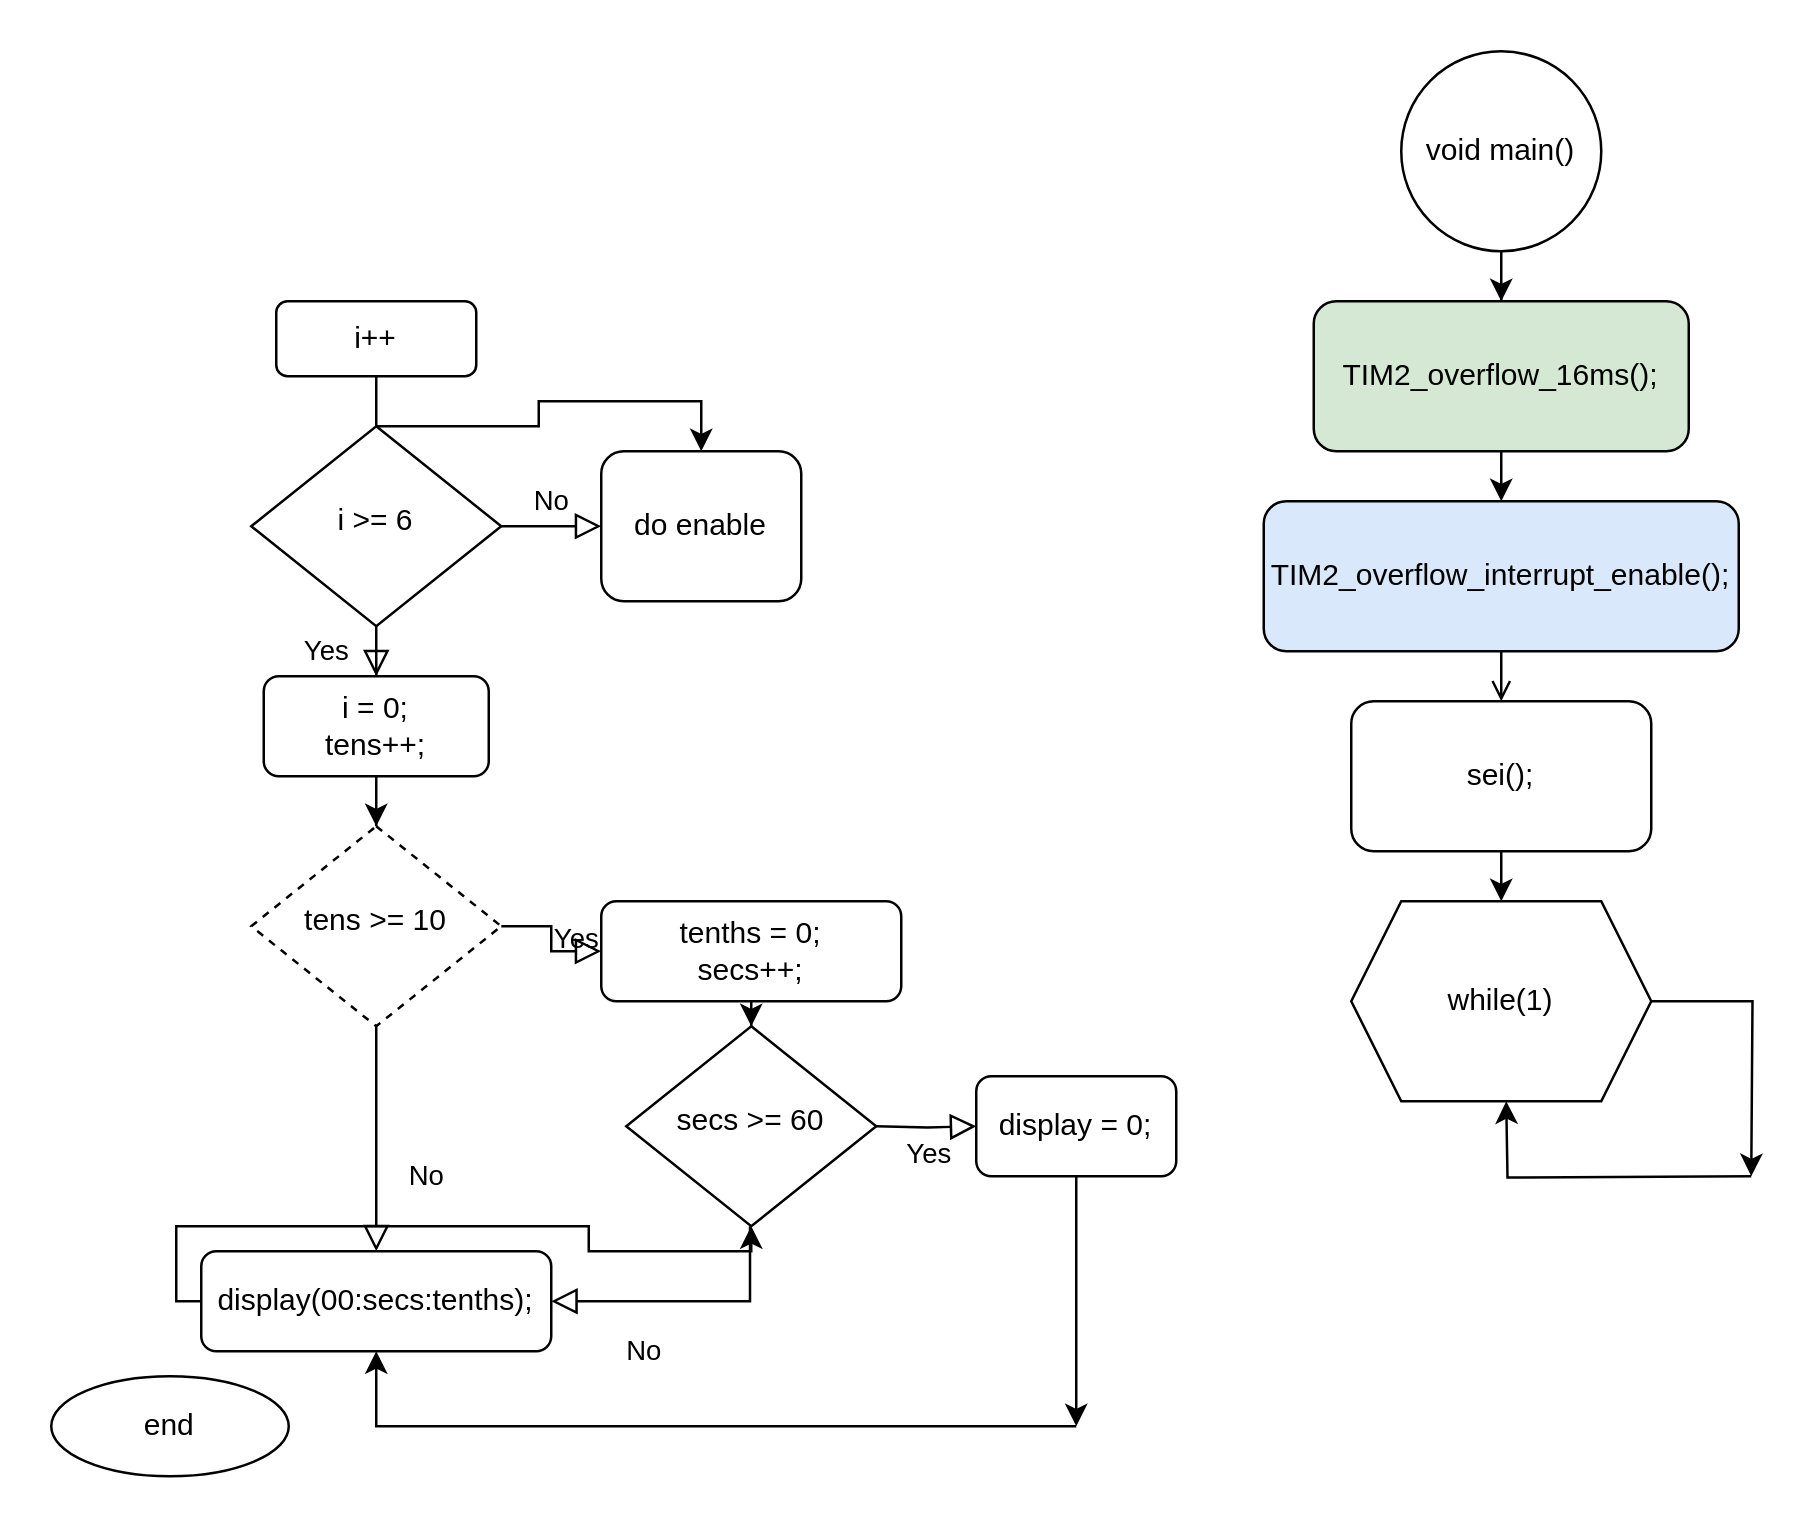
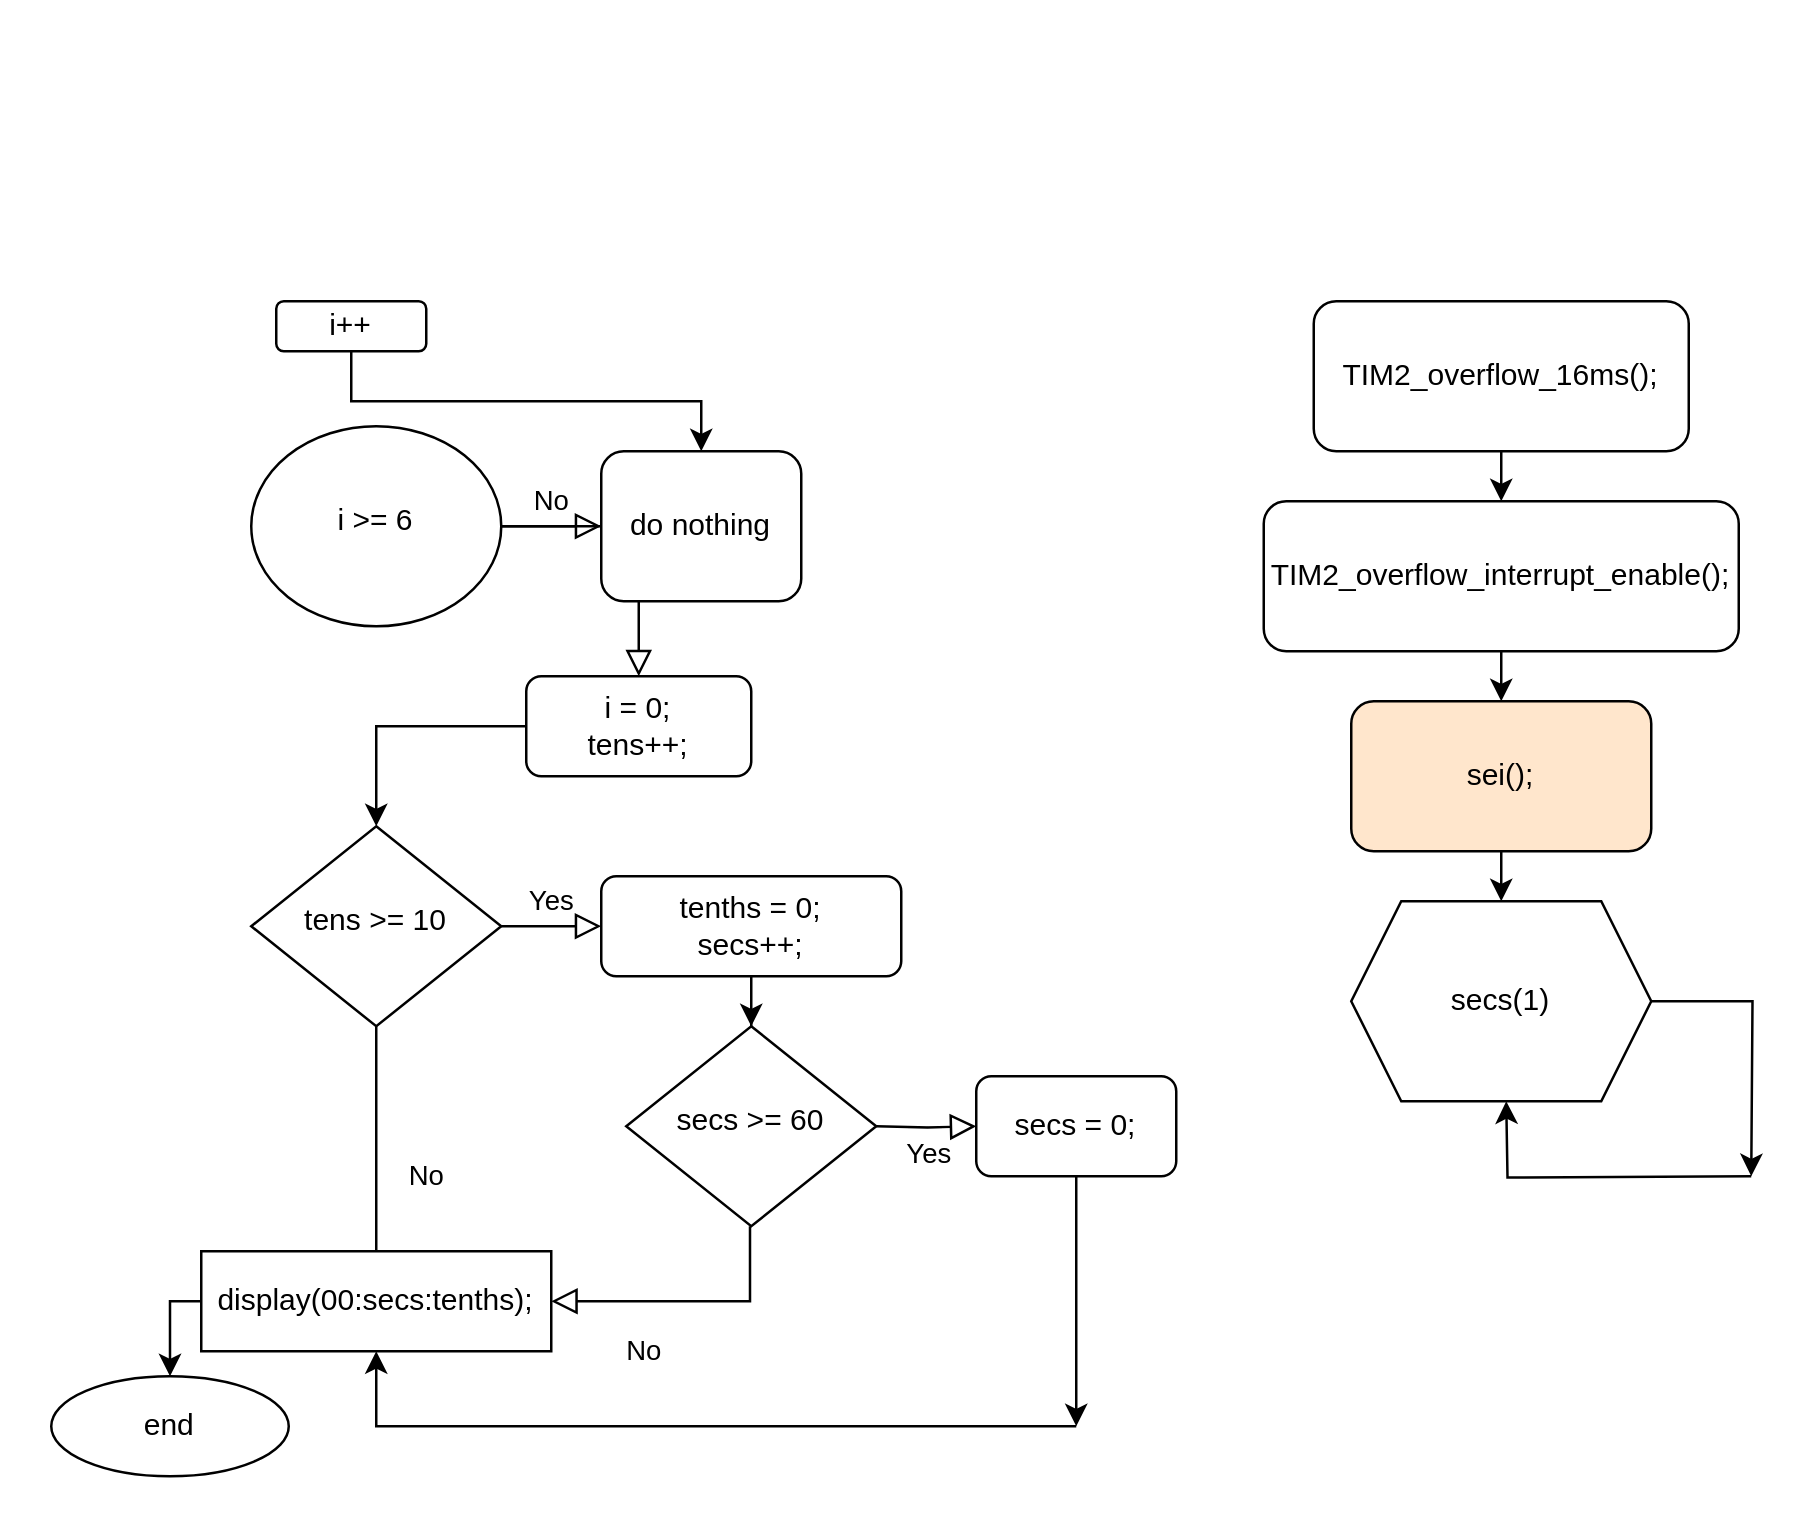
- <mxCell id="14" value="void main()" style="ellipse;whiteSpace=wrap;html=1;aspect=fixed;" vertex="1" parent="1"><mxGeometry x="560" y="20" width="80" height="80" as="geometry" /></mxCell>
- <mxCell id="13" style="edgeStyle=orthogonalEdgeStyle;rounded=0;orthogonalLoop=1;jettySize=auto;html=1;" edge="1" parent="1" source="14" target="12"><mxGeometry relative="1" as="geometry" /></mxCell>
- <mxCell id="21" value="i++" style="rounded=1;whiteSpace=wrap;html=1;" vertex="1" parent="1"><mxGeometry x="110" y="120" width="80" height="30" as="geometry" /></mxCell>
+ <mxCell id="21" value="i++" style="rounded=1;whiteSpace=wrap;html=1;" vertex="1" parent="1"><mxGeometry x="110" y="120" width="60" height="20" as="geometry" /></mxCell>
- <mxCell id="12" value="&lt;div&gt;TIM2_overflow_16ms();&lt;/div&gt;" style="rounded=1;whiteSpace=wrap;html=1;fillColor=#d5e8d4;" vertex="1" parent="1"><mxGeometry x="525" y="120" width="150" height="60" as="geometry" /></mxCell>
+ <mxCell id="12" value="&lt;div&gt;TIM2_overflow_16ms();&lt;/div&gt;" style="rounded=1;whiteSpace=wrap;html=1;" vertex="1" parent="1"><mxGeometry x="525" y="120" width="150" height="60" as="geometry" /></mxCell>
- <mxCell id="4" value="i &amp;gt;= 6" style="rhombus;whiteSpace=wrap;html=1;shadow=0;fontFamily=Helvetica;fontSize=12;align=center;strokeWidth=1;spacing=6;spacingTop=-4;" parent="1" vertex="1"><mxGeometry x="100" y="170" width="100" height="80" as="geometry" /></mxCell>
+ <mxCell id="4" value="i &amp;gt;= 6" style="ellipse;whiteSpace=wrap;html=1;shadow=0;fontFamily=Helvetica;fontSize=12;align=center;strokeWidth=1;spacing=6;spacingTop=-4;" parent="1" vertex="1"><mxGeometry x="100" y="170" width="100" height="80" as="geometry" /></mxCell>
- <mxCell id="22" value="do enable" style="rounded=1;whiteSpace=wrap;html=1;" vertex="1" parent="1"><mxGeometry x="240" y="180" width="80" height="60" as="geometry" /></mxCell>
+ <mxCell id="22" value="do nothing" style="rounded=1;whiteSpace=wrap;html=1;" vertex="1" parent="1"><mxGeometry x="240" y="180" width="80" height="60" as="geometry" /></mxCell>
- <mxCell id="16" value="&lt;span&gt;TIM2_overflow_interrupt_enable();&lt;/span&gt;" style="rounded=1;whiteSpace=wrap;html=1;fillColor=#dae8fc;" vertex="1" parent="1"><mxGeometry x="505" y="200" width="190" height="60" as="geometry" /></mxCell>
+ <mxCell id="16" value="&lt;span&gt;TIM2_overflow_interrupt_enable();&lt;/span&gt;" style="rounded=1;whiteSpace=wrap;html=1;" vertex="1" parent="1"><mxGeometry x="505" y="200" width="190" height="60" as="geometry" /></mxCell>
- <mxCell id="15" style="edgeStyle=orthogonalEdgeStyle;rounded=0;orthogonalLoop=1;jettySize=auto;html=1;exitX=0.5;exitY=1;exitDx=0;exitDy=0;entryX=0.5;entryY=0;entryDx=0;entryDy=0;endArrow=open;" edge="1" parent="1" source="16" target="18"><mxGeometry relative="1" as="geometry" /></mxCell>
+ <mxCell id="15" style="edgeStyle=orthogonalEdgeStyle;rounded=0;orthogonalLoop=1;jettySize=auto;html=1;exitX=0.5;exitY=1;exitDx=0;exitDy=0;entryX=0.5;entryY=0;entryDx=0;entryDy=0;" edge="1" parent="1" source="16" target="18"><mxGeometry relative="1" as="geometry" /></mxCell>
- <mxCell id="24" value="i = 0;&lt;br&gt;tens++;" style="rounded=1;whiteSpace=wrap;html=1;" vertex="1" parent="1"><mxGeometry x="105" y="270" width="90" height="40" as="geometry" /></mxCell>
+ <mxCell id="24" value="i = 0;&lt;br&gt;tens++;" style="rounded=1;whiteSpace=wrap;html=1;" vertex="1" parent="1"><mxGeometry x="210" y="270" width="90" height="40" as="geometry" /></mxCell>
- <mxCell id="18" value="sei();" style="rounded=1;whiteSpace=wrap;html=1;" vertex="1" parent="1"><mxGeometry x="540" y="280" width="120" height="60" as="geometry" /></mxCell>
+ <mxCell id="18" value="sei();" style="rounded=1;whiteSpace=wrap;html=1;fillColor=#ffe6cc;" vertex="1" parent="1"><mxGeometry x="540" y="280" width="120" height="60" as="geometry" /></mxCell>
- <mxCell id="7" value="tens &amp;gt;= 10" style="rhombus;whiteSpace=wrap;html=1;shadow=0;fontFamily=Helvetica;fontSize=12;align=center;strokeWidth=1;spacing=6;spacingTop=-4;dashed=1;" parent="1" vertex="1"><mxGeometry x="100" y="330" width="100" height="80" as="geometry" /></mxCell>
+ <mxCell id="7" value="tens &amp;gt;= 10" style="rhombus;whiteSpace=wrap;html=1;shadow=0;fontFamily=Helvetica;fontSize=12;align=center;strokeWidth=1;spacing=6;spacingTop=-4;" parent="1" vertex="1"><mxGeometry x="100" y="330" width="100" height="80" as="geometry" /></mxCell>
- <mxCell id="10" value="tenths = 0;&lt;br&gt;secs++;" style="rounded=1;whiteSpace=wrap;html=1;fontSize=12;glass=0;strokeWidth=1;shadow=0;" parent="1" vertex="1"><mxGeometry x="240" y="360" width="120" height="40" as="geometry" /></mxCell>
+ <mxCell id="10" value="tenths = 0;&lt;br&gt;secs++;" style="rounded=1;whiteSpace=wrap;html=1;fontSize=12;glass=0;strokeWidth=1;shadow=0;" parent="1" vertex="1"><mxGeometry x="240" y="350" width="120" height="40" as="geometry" /></mxCell>
- <mxCell id="32" value="while(1)" style="shape=hexagon;perimeter=hexagonPerimeter2;whiteSpace=wrap;html=1;fixedSize=1;" vertex="1" parent="1"><mxGeometry x="540" y="360" width="120" height="80" as="geometry" /></mxCell>
+ <mxCell id="32" value="secs(1)" style="shape=hexagon;perimeter=hexagonPerimeter2;whiteSpace=wrap;html=1;fixedSize=1;" vertex="1" parent="1"><mxGeometry x="540" y="360" width="120" height="80" as="geometry" /></mxCell>
- <mxCell id="5" value="No" style="rounded=0;html=1;jettySize=auto;orthogonalLoop=1;fontSize=11;endArrow=block;endFill=0;endSize=8;strokeWidth=1;shadow=0;labelBackgroundColor=none;edgeStyle=orthogonalEdgeStyle;" parent="1" source="7" target="8" edge="1"><mxGeometry x="0.333" y="20" relative="1" as="geometry"><mxPoint as="offset" /></mxGeometry></mxCell>
+ <mxCell id="5" value="No" style="rounded=0;html=1;jettySize=auto;orthogonalLoop=1;fontSize=11;endArrow=none;endFill=0;endSize=8;strokeWidth=1;shadow=0;labelBackgroundColor=none;edgeStyle=orthogonalEdgeStyle;" parent="1" source="7" target="8" edge="1"><mxGeometry x="0.333" y="20" relative="1" as="geometry"><mxPoint as="offset" /></mxGeometry></mxCell>
- <mxCell id="29" value="display = 0;" style="rounded=1;whiteSpace=wrap;html=1;fontSize=12;glass=0;strokeWidth=1;shadow=0;" vertex="1" parent="1"><mxGeometry x="390" y="430" width="80" height="40" as="geometry" /></mxCell>
+ <mxCell id="29" value="secs = 0;" style="rounded=1;whiteSpace=wrap;html=1;fontSize=12;glass=0;strokeWidth=1;shadow=0;" vertex="1" parent="1"><mxGeometry x="390" y="430" width="80" height="40" as="geometry" /></mxCell>
- <mxCell id="34" value="" style="endArrow=classic;html=1;rounded=0;edgeStyle=orthogonalEdgeStyle;exitX=0;exitY=0.5;exitDx=0;exitDy=0;" edge="1" parent="1" source="8" target="25"><mxGeometry width="50" height="50" relative="1" as="geometry"><mxPoint x="350" y="520" as="sourcePoint" /><mxPoint x="40" y="560" as="targetPoint" /></mxGeometry></mxCell>
+ <mxCell id="34" value="" style="endArrow=classic;html=1;rounded=0;edgeStyle=orthogonalEdgeStyle;exitX=0;exitY=0.5;exitDx=0;exitDy=0;" edge="1" parent="1" source="8" target="35"><mxGeometry width="50" height="50" relative="1" as="geometry"><mxPoint x="350" y="520" as="sourcePoint" /><mxPoint x="40" y="560" as="targetPoint" /></mxGeometry></mxCell>
- <mxCell id="8" value="display(00:secs:tenths);" style="rounded=1;whiteSpace=wrap;html=1;fontSize=12;glass=0;strokeWidth=1;shadow=0;" parent="1" vertex="1"><mxGeometry x="80" y="500" width="140" height="40" as="geometry" /></mxCell>
+ <mxCell id="8" value="display(00:secs:tenths);" style="whiteSpace=wrap;html=1;fontSize=12;glass=0;strokeWidth=1;shadow=0;rounded=0;" parent="1" vertex="1"><mxGeometry x="80" y="500" width="140" height="40" as="geometry" /></mxCell>
